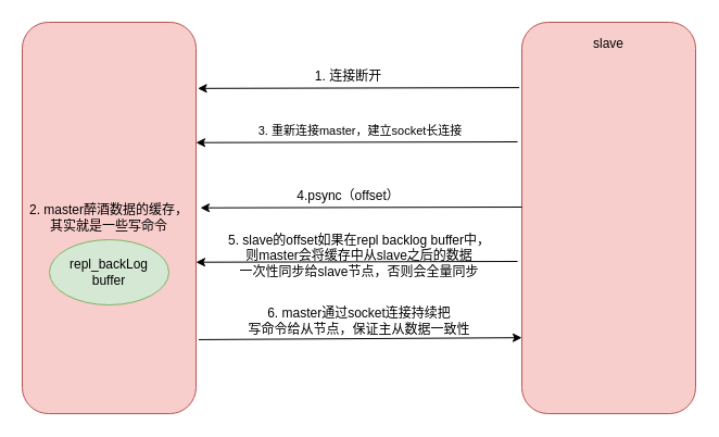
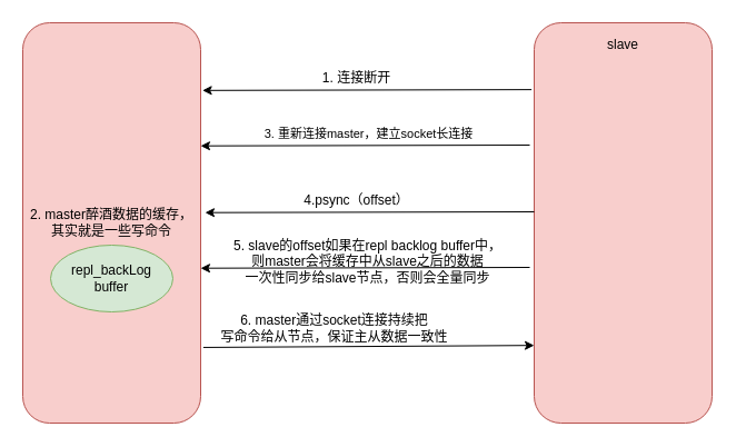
- <mxCell id="15" value="6. master通过socket连接持续把&lt;br&gt;写命令给从节点，保证主从数据一致性" style="text;html=1;align=center;verticalAlign=middle;resizable=0;points=[];autosize=1;" vertex="1" parent="1"><mxGeometry x="220" y="280" width="220" height="30" as="geometry" /></mxCell>
+ <mxCell id="15" value="6. master通过socket连接持续把&lt;br&gt;写命令给从节点，保证主从数据一致性" style="text;html=1;align=center;verticalAlign=middle;resizable=0;points=[];autosize=1;" vertex="1" parent="1"><mxGeometry x="190" y="280" width="220" height="30" as="geometry" /></mxCell>
